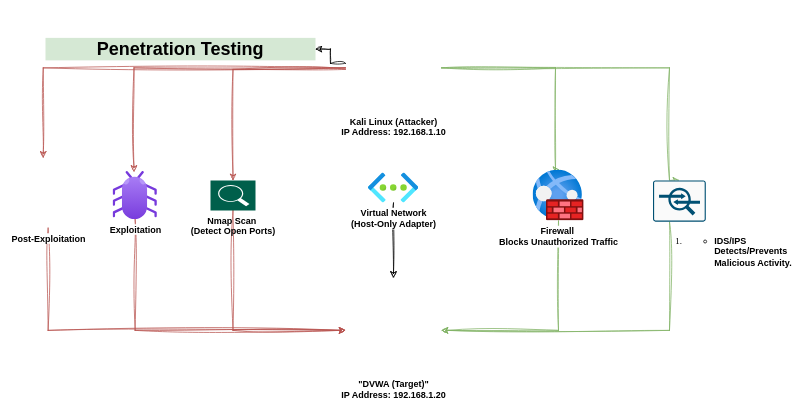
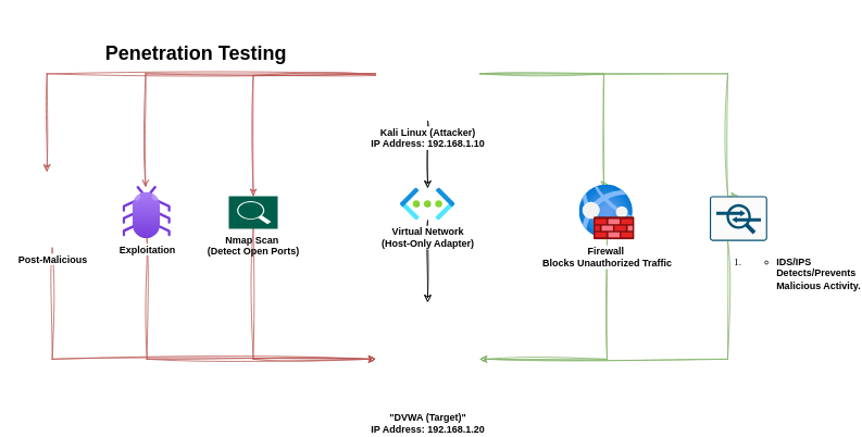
- <mxCell id="22" value="&lt;h1&gt;&lt;b&gt;&lt;font face=&quot;Helvetica&quot;&gt;Penetration Testing&lt;/font&gt;&lt;/b&gt;&lt;/h1&gt;" style="rounded=0;whiteSpace=wrap;html=1;hachureGap=4;fontFamily=Architects Daughter;fontSource=https%3A%2F%2Ffonts.googleapis.com%2Fcss%3Ffamily%3DArchitects%2BDaughter;strokeColor=none;fillColor=#d5e8d4;" vertex="1" parent="1"><mxGeometry x="60" y="50" width="360" height="30" as="geometry" /></mxCell>
+ <mxCell id="22" value="&lt;h1&gt;&lt;b&gt;&lt;font face=&quot;Helvetica&quot;&gt;Penetration Testing&lt;/font&gt;&lt;/b&gt;&lt;/h1&gt;" style="rounded=0;whiteSpace=wrap;html=1;hachureGap=4;fontFamily=Architects Daughter;fontSource=https%3A%2F%2Ffonts.googleapis.com%2Fcss%3Ffamily%3DArchitects%2BDaughter;strokeColor=none;" vertex="1" parent="1"><mxGeometry x="60" y="50" width="360" height="30" as="geometry" /></mxCell>
- <mxCell id="2" value="" style="edgeStyle=orthogonalEdgeStyle;rounded=0;sketch=1;hachureGap=4;jiggle=2;curveFitting=1;orthogonalLoop=1;jettySize=auto;html=1;fontFamily=Architects Daughter;fontSource=https%3A%2F%2Ffonts.googleapis.com%2Fcss%3Ffamily%3DArchitects%2BDaughter;" edge="1" parent="1" source="6" target="22"><mxGeometry relative="1" as="geometry" /></mxCell>
+ <mxCell id="2" value="" style="edgeStyle=orthogonalEdgeStyle;rounded=0;sketch=1;hachureGap=4;jiggle=2;curveFitting=1;orthogonalLoop=1;jettySize=auto;html=1;fontFamily=Architects Daughter;fontSource=https%3A%2F%2Ffonts.googleapis.com%2Fcss%3Ffamily%3DArchitects%2BDaughter;" edge="1" parent="1" source="6" target="9"><mxGeometry relative="1" as="geometry" /></mxCell>
- <mxCell id="3" value="" style="edgeStyle=orthogonalEdgeStyle;rounded=0;sketch=1;hachureGap=4;jiggle=2;curveFitting=1;orthogonalLoop=1;jettySize=auto;html=1;fontFamily=Architects Daughter;fontSource=https%3A%2F%2Ffonts.googleapis.com%2Fcss%3Ffamily%3DArchitects%2BDaughter;fillColor=#f8cecc;strokeColor=#b85450;entryX=0.474;entryY=0.01;entryDx=0;entryDy=0;entryPerimeter=0;" edge="1" parent="1" source="6" target="14"><mxGeometry relative="1" as="geometry"><mxPoint x="460" y="69.998" as="sourcePoint" /><mxPoint x="179.524" y="213.95" as="targetPoint" /><Array as="points"><mxPoint x="178" y="90" /></Array></mxGeometry></mxCell>
+ <mxCell id="3" value="" style="edgeStyle=orthogonalEdgeStyle;rounded=0;sketch=1;hachureGap=4;jiggle=2;curveFitting=1;orthogonalLoop=1;jettySize=auto;html=1;fontFamily=Architects Daughter;fontSource=https%3A%2F%2Ffonts.googleapis.com%2Fcss%3Ffamily%3DArchitects%2BDaughter;fillColor=#f8cecc;strokeColor=#b85450;entryX=0.474;entryY=0.01;entryDx=0;entryDy=0;entryPerimeter=0;endArrow=open;" edge="1" parent="1" source="6" target="14"><mxGeometry relative="1" as="geometry"><mxPoint x="460" y="69.998" as="sourcePoint" /><mxPoint x="179.524" y="213.95" as="targetPoint" /><Array as="points"><mxPoint x="178" y="90" /></Array></mxGeometry></mxCell>
- <mxCell id="17" value="&lt;font face=&quot;Helvetica&quot;&gt;&lt;b&gt;Post-Exploitation&lt;/b&gt;&lt;/font&gt;" style="shape=image;html=1;verticalAlign=top;verticalLabelPosition=bottom;labelBackgroundColor=#ffffff;imageAspect=0;aspect=fixed;image=https://cdn2.iconfinder.com/data/icons/circle-icons-1/64/security-128.png;sketch=1;hachureGap=4;jiggle=2;curveFitting=1;fontFamily=Architects Daughter;fontSource=https%3A%2F%2Ffonts.googleapis.com%2Fcss%3Ffamily%3DArchitects%2BDaughter;" vertex="1" parent="1"><mxGeometry x="20" y="216.5" width="87" height="87" as="geometry" /></mxCell>
+ <mxCell id="17" value="&lt;font face=&quot;Helvetica&quot;&gt;&lt;b&gt;Post-Malicious&lt;/b&gt;&lt;/font&gt;" style="shape=image;html=1;verticalAlign=top;verticalLabelPosition=bottom;labelBackgroundColor=#ffffff;imageAspect=0;aspect=fixed;image=https://cdn2.iconfinder.com/data/icons/circle-icons-1/64/security-128.png;sketch=1;hachureGap=4;jiggle=2;curveFitting=1;fontFamily=Architects Daughter;fontSource=https%3A%2F%2Ffonts.googleapis.com%2Fcss%3Ffamily%3DArchitects%2BDaughter;" vertex="1" parent="1"><mxGeometry x="20" y="216.5" width="87" height="87" as="geometry" /></mxCell>
